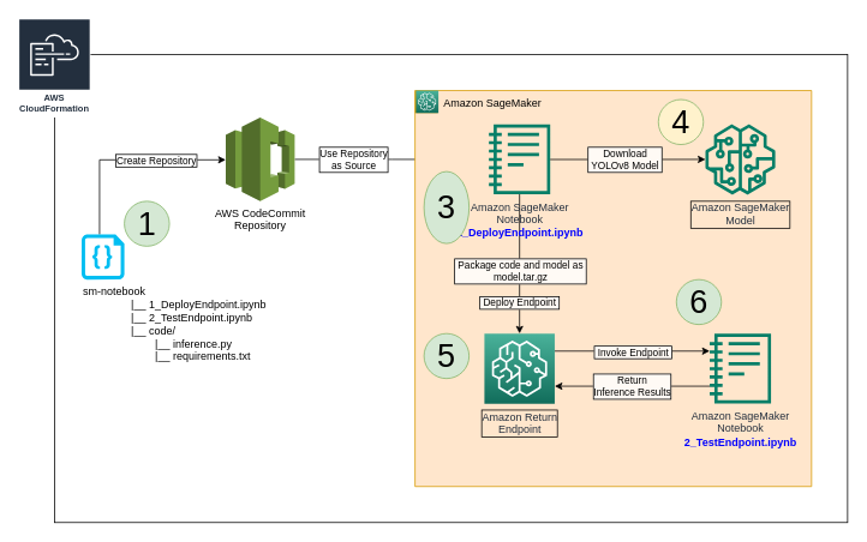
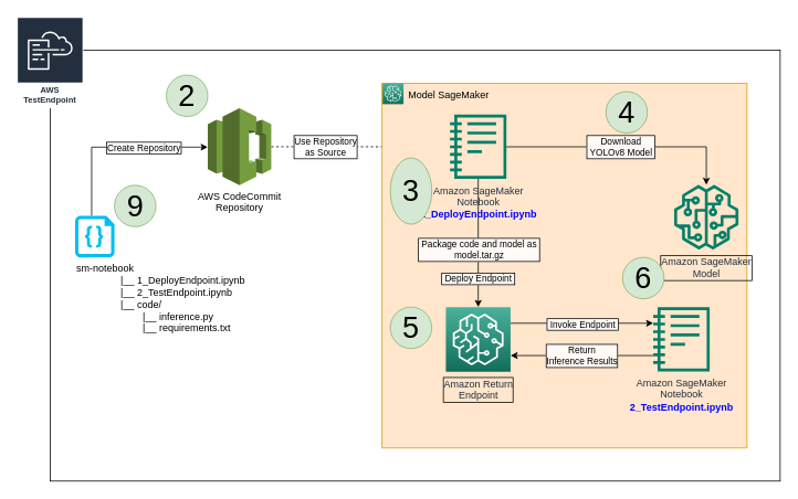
- <mxCell id="3" value="AWS CloudFormation" style="sketch=0;outlineConnect=0;fontColor=#232F3E;gradientColor=none;strokeColor=#ffffff;fillColor=#232F3E;dashed=0;verticalLabelPosition=middle;verticalAlign=bottom;align=center;html=1;whiteSpace=wrap;fontSize=10;fontStyle=1;spacing=3;shape=mxgraph.aws4.productIcon;prIcon=mxgraph.aws4.cloudformation;" vertex="1" parent="1"><mxGeometry x="20" width="80" height="110" as="geometry" y="20" /></mxCell>
+ <mxCell id="3" value="AWS TestEndpoint" style="sketch=0;outlineConnect=0;fontColor=#232F3E;gradientColor=none;strokeColor=#ffffff;fillColor=#232F3E;dashed=0;verticalLabelPosition=middle;verticalAlign=bottom;align=center;html=1;whiteSpace=wrap;fontSize=10;fontStyle=1;spacing=3;shape=mxgraph.aws4.productIcon;prIcon=mxgraph.aws4.cloudformation;" vertex="1" parent="1"><mxGeometry x="20" width="80" height="110" as="geometry" y="20" /></mxCell>
- <mxCell id="10" value="Amazon SageMaker" style="points=[[0,0],[0.25,0],[0.5,0],[0.75,0],[1,0],[1,0.25],[1,0.5],[1,0.75],[1,1],[0.75,1],[0.5,1],[0.25,1],[0,1],[0,0.75],[0,0.5],[0,0.25]];outlineConnect=0;html=1;whiteSpace=wrap;fontSize=12;fontStyle=0;container=1;pointerEvents=0;collapsible=0;recursiveResize=0;shape=mxgraph.aws4.group;grIcon=mxgraph.aws4.group_aws_cloud;verticalAlign=top;align=left;spacingLeft=30;dashed=0;labelBorderColor=none;labelBackgroundColor=none;fillColor=#ffe6cc;strokeColor=#d79b00;" vertex="1" parent="1"><mxGeometry x="460" y="100" width="440" height="440" as="geometry" /></mxCell>
+ <mxCell id="10" value="Model SageMaker" style="points=[[0,0],[0.25,0],[0.5,0],[0.75,0],[1,0],[1,0.25],[1,0.5],[1,0.75],[1,1],[0.75,1],[0.5,1],[0.25,1],[0,1],[0,0.75],[0,0.5],[0,0.25]];outlineConnect=0;html=1;whiteSpace=wrap;fontSize=12;fontStyle=0;container=1;pointerEvents=0;collapsible=0;recursiveResize=0;shape=mxgraph.aws4.group;grIcon=mxgraph.aws4.group_aws_cloud;verticalAlign=top;align=left;spacingLeft=30;dashed=0;labelBorderColor=none;labelBackgroundColor=none;fillColor=#ffe6cc;strokeColor=#d79b00;" vertex="1" parent="1"><mxGeometry x="460" y="100" width="440" height="440" as="geometry" /></mxCell>
+ <mxCell id="27" value="2" style="ellipse;whiteSpace=wrap;html=1;aspect=fixed;labelBorderColor=none;strokeColor=#82b366;fontSize=36;fillColor=#d5e8d4;" vertex="1" parent="1"><mxGeometry x="200" y="90" width="50" height="50" as="geometry" /></mxCell>
- <mxCell id="29" value="4" style="ellipse;whiteSpace=wrap;html=1;aspect=fixed;labelBorderColor=none;strokeColor=#82b366;fontSize=36;fillColor=#fff2cc;" vertex="1" parent="1"><mxGeometry x="730" y="110" width="50" height="50" as="geometry" /></mxCell>
+ <mxCell id="29" value="4" style="ellipse;whiteSpace=wrap;html=1;aspect=fixed;labelBorderColor=none;strokeColor=#82b366;fontSize=36;fillColor=#d5e8d4;" vertex="1" parent="1"><mxGeometry x="730" y="110" width="50" height="50" as="geometry" /></mxCell>
- <mxCell id="4" style="edgeStyle=orthogonalEdgeStyle;rounded=0;orthogonalLoop=1;jettySize=auto;html=1;" edge="1" parent="1" source="6" target="14"><mxGeometry relative="1" as="geometry"><mxPoint x="600" y="184.1" as="targetPoint" /></mxGeometry></mxCell>
+ <mxCell id="4" style="edgeStyle=orthogonalEdgeStyle;rounded=0;orthogonalLoop=1;jettySize=auto;html=1;dashed=1;" edge="1" parent="1" source="6" target="14"><mxGeometry relative="1" as="geometry"><mxPoint x="600" y="184.1" as="targetPoint" /></mxGeometry></mxCell>
- <mxCell id="21" value="Amazon SageMaker&lt;br&gt;Model" style="sketch=0;outlineConnect=0;fontColor=#232F3E;gradientColor=none;fillColor=#067F68;strokeColor=none;dashed=0;verticalLabelPosition=bottom;verticalAlign=top;align=center;html=1;fontSize=12;fontStyle=0;aspect=fixed;pointerEvents=1;shape=mxgraph.aws4.sagemaker_model;labelBorderColor=default;" vertex="1" parent="10"><mxGeometry x="322" y="37.5" width="78" height="78" as="geometry" /></mxCell>
+ <mxCell id="21" value="Amazon SageMaker&lt;br&gt;Model" style="sketch=0;outlineConnect=0;fontColor=#232F3E;gradientColor=none;fillColor=#067F68;strokeColor=none;dashed=0;verticalLabelPosition=bottom;verticalAlign=top;align=center;html=1;fontSize=12;fontStyle=0;aspect=fixed;pointerEvents=1;shape=mxgraph.aws4.sagemaker_model;labelBorderColor=default;" vertex="1" parent="10"><mxGeometry x="352" y="122.5" width="78" height="78" as="geometry" /></mxCell>
- <mxCell id="26" value="1" style="ellipse;whiteSpace=wrap;html=1;aspect=fixed;labelBorderColor=none;strokeColor=#82b366;fontSize=36;fillColor=#d5e8d4;" vertex="1" parent="1"><mxGeometry x="137.5" y="223" width="50" height="50" as="geometry" /></mxCell>
+ <mxCell id="26" value="9" style="ellipse;whiteSpace=wrap;html=1;aspect=fixed;labelBorderColor=none;strokeColor=#82b366;fontSize=36;fillColor=#d5e8d4;" vertex="1" parent="1"><mxGeometry x="137.5" y="223" width="50" height="50" as="geometry" /></mxCell>
